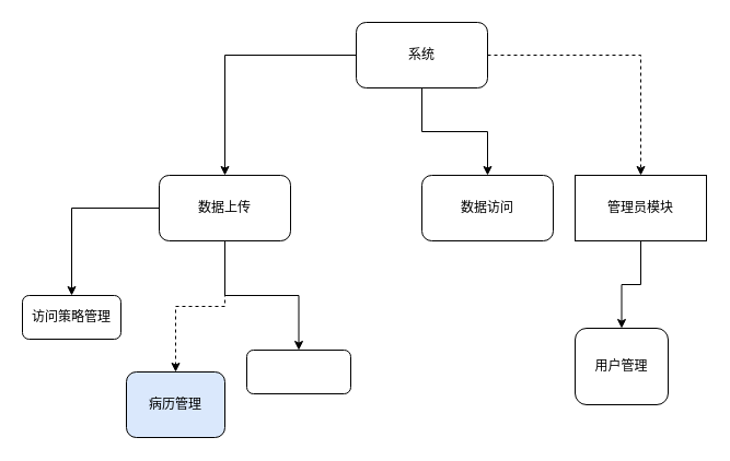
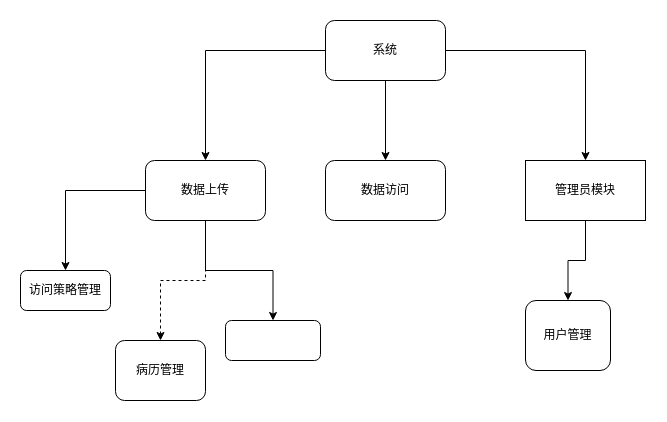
- <mxCell id="4" value="" style="edgeStyle=orthogonalEdgeStyle;rounded=0;orthogonalLoop=1;jettySize=auto;html=1;dashed=1;" edge="1" parent="1" source="5" target="12"><mxGeometry relative="1" as="geometry" /></mxCell>
+ <mxCell id="4" value="" style="edgeStyle=orthogonalEdgeStyle;rounded=0;orthogonalLoop=1;jettySize=auto;html=1;" edge="1" parent="1" source="5" target="12"><mxGeometry relative="1" as="geometry" /></mxCell>
- <mxCell id="10" value="数据访问" style="whiteSpace=wrap;html=1;rounded=1;" vertex="1" parent="1"><mxGeometry x="385" y="160" width="120" height="60" as="geometry" /></mxCell>
+ <mxCell id="10" value="数据访问" style="whiteSpace=wrap;html=1;rounded=1;" vertex="1" parent="1"><mxGeometry x="325" y="160" width="120" height="60" as="geometry" /></mxCell>
- <mxCell id="14" value="病历管理" style="whiteSpace=wrap;html=1;rounded=1;fillColor=#dae8fc;" vertex="1" parent="1"><mxGeometry x="115" y="340" width="90" height="60" as="geometry" /></mxCell>
+ <mxCell id="14" value="病历管理" style="whiteSpace=wrap;html=1;rounded=1;" vertex="1" parent="1"><mxGeometry x="115" y="340" width="90" height="60" as="geometry" /></mxCell>
